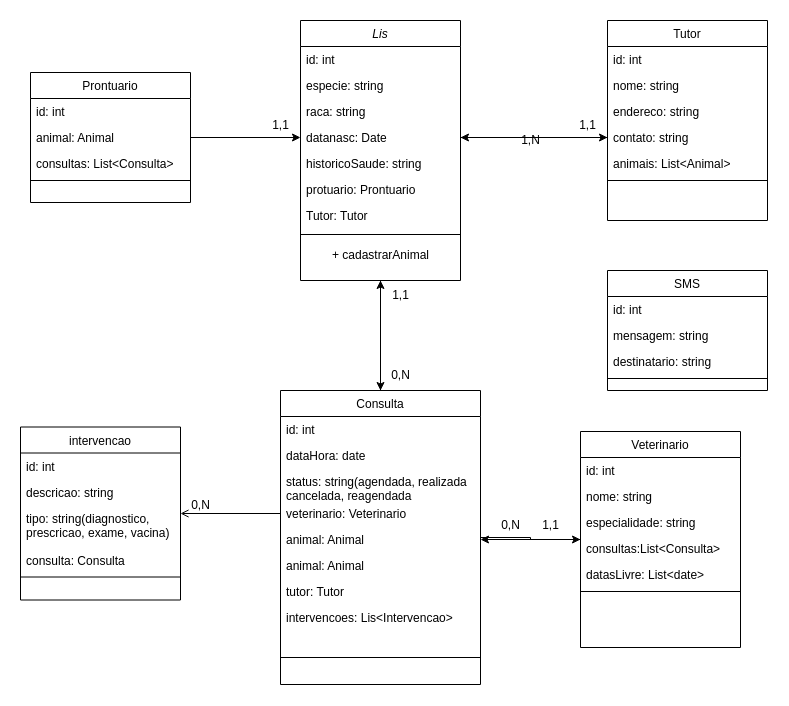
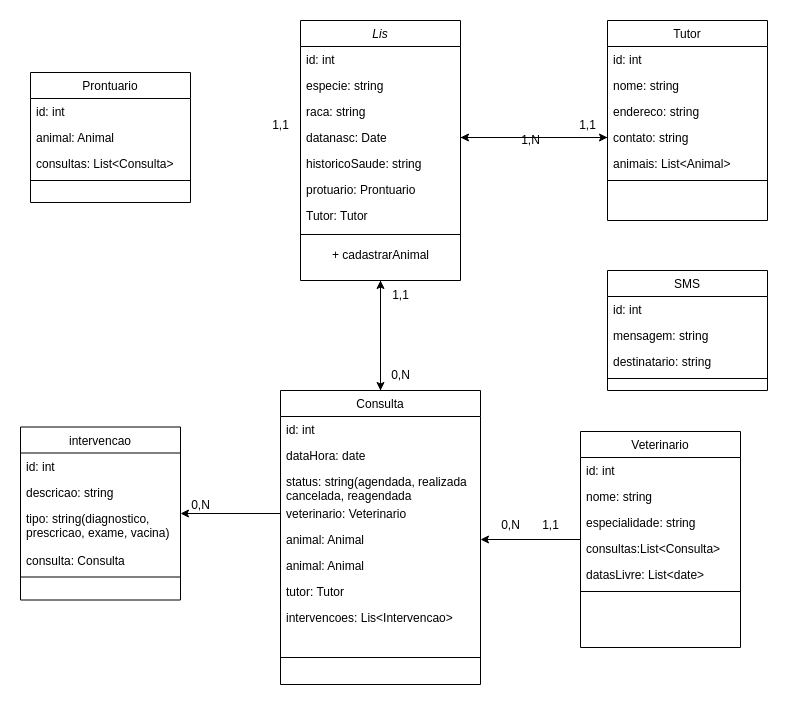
- <mxCell id="40" style="edgeStyle=orthogonalEdgeStyle;rounded=0;orthogonalLoop=1;jettySize=auto;html=1;entryX=0;entryY=0.5;entryDx=0;entryDy=0;" parent="1" source="41" target="7" edge="1"><mxGeometry relative="1" as="geometry" /></mxCell>
- <mxCell id="67" style="edgeStyle=orthogonalEdgeStyle;rounded=0;orthogonalLoop=1;jettySize=auto;html=1;endArrow=open;" edge="1" parent="1" source="26" target="46"><mxGeometry relative="1" as="geometry" /></mxCell>
+ <mxCell id="67" style="edgeStyle=orthogonalEdgeStyle;rounded=0;orthogonalLoop=1;jettySize=auto;html=1;" edge="1" parent="1" source="26" target="46"><mxGeometry relative="1" as="geometry" /></mxCell>
- <mxCell id="20" style="edgeStyle=orthogonalEdgeStyle;rounded=0;orthogonalLoop=1;jettySize=auto;html=1;" edge="1" parent="1" source="22" target="33"><mxGeometry relative="1" as="geometry" /></mxCell>
